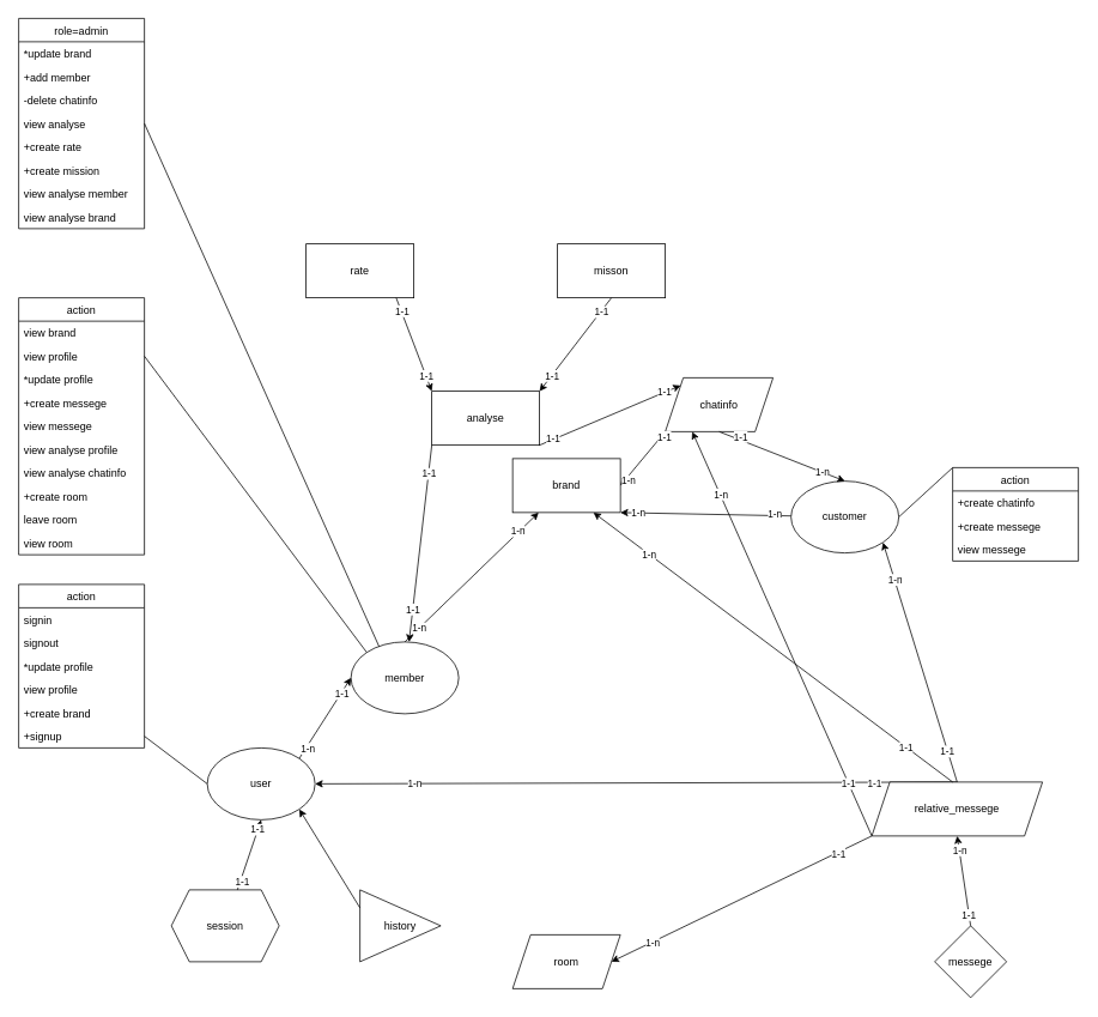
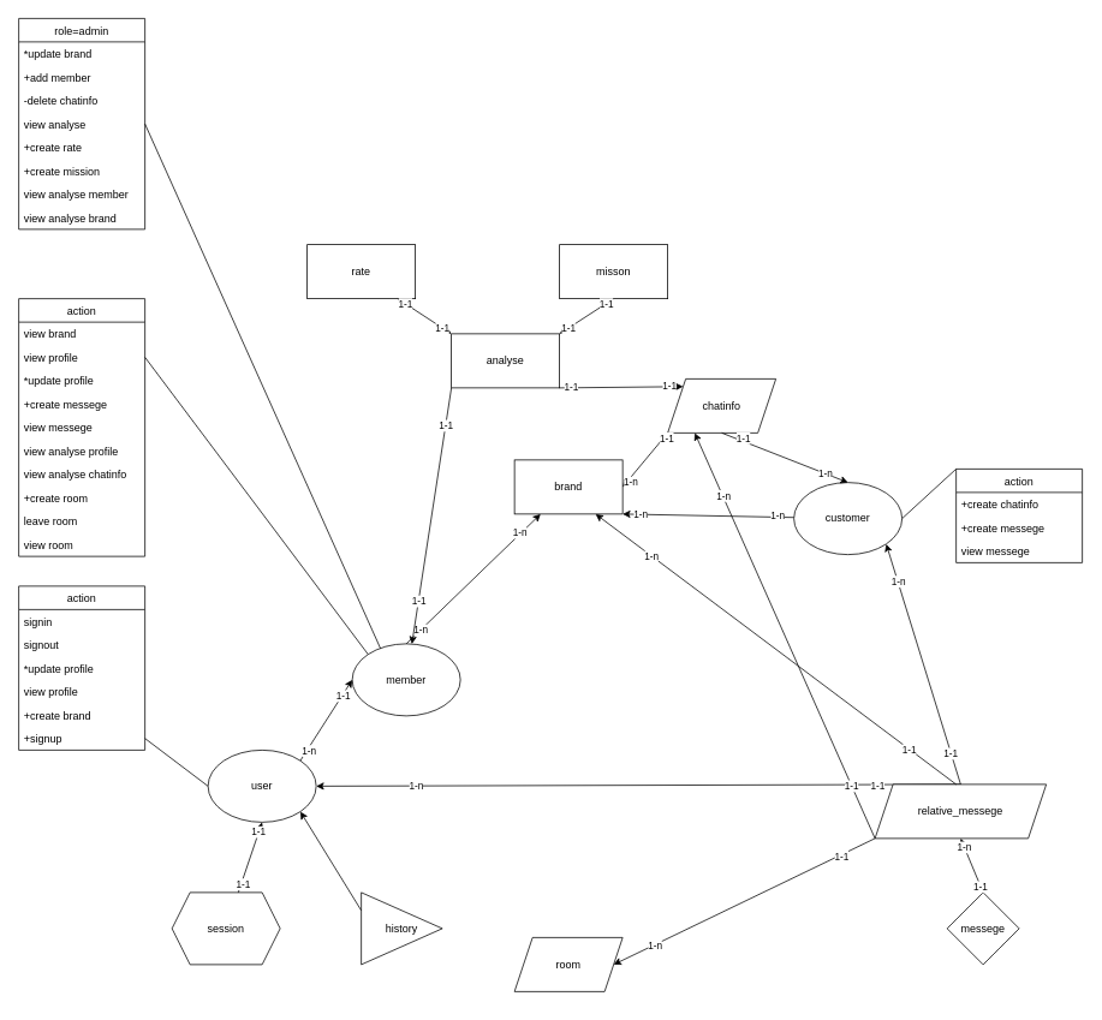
- <mxCell id="26" value="analyse" style="rounded=0;whiteSpace=wrap;html=1;" parent="1" vertex="1"><mxGeometry x="480" y="435" width="120" height="60" as="geometry" /></mxCell>
+ <mxCell id="26" value="analyse" style="rounded=0;whiteSpace=wrap;html=1;" parent="1" vertex="1"><mxGeometry x="500" y="370" width="120" height="60" as="geometry" /></mxCell>
- <mxCell id="38" value="messege" style="rhombus;whiteSpace=wrap;html=1;" parent="1" vertex="1"><mxGeometry x="1040" y="1030" width="80" height="80" as="geometry" /></mxCell>
+ <mxCell id="38" value="messege" style="rhombus;whiteSpace=wrap;html=1;" parent="1" vertex="1"><mxGeometry x="1050" y="990" width="80" height="80" as="geometry" /></mxCell>
